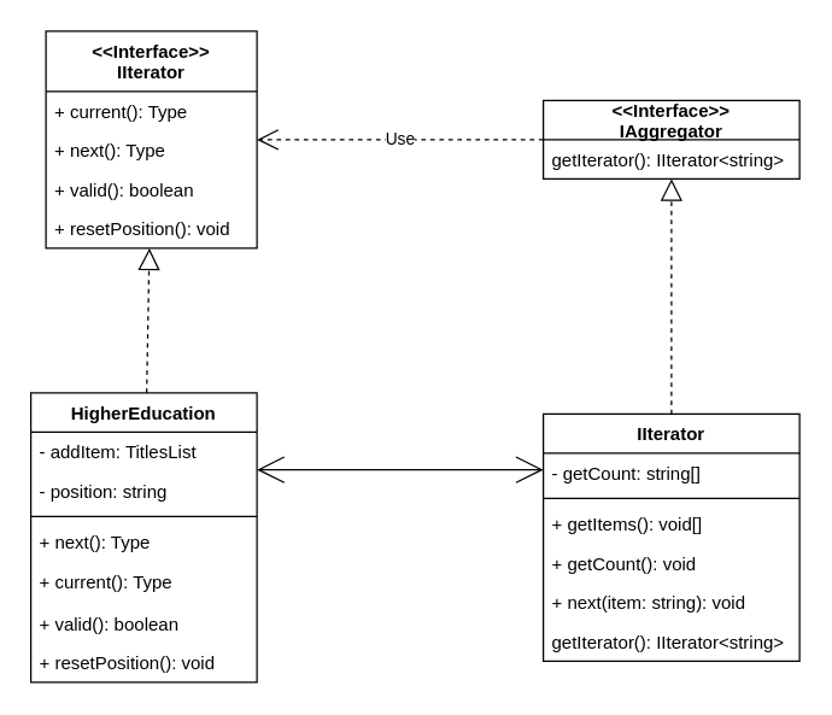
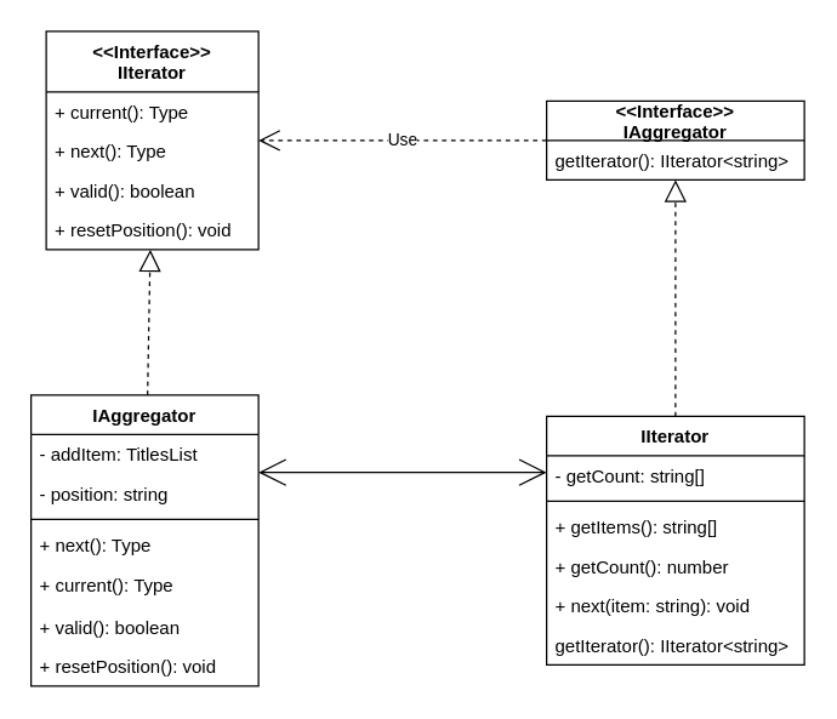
- <mxCell id="7" value="HigherEducation" style="swimlane;fontStyle=1;align=center;verticalAlign=top;childLayout=stackLayout;horizontal=1;startSize=26;horizontalStack=0;resizeParent=1;resizeParentMax=0;resizeLast=0;collapsible=1;marginBottom=0;" parent="1" vertex="1"><mxGeometry x="20" y="260" width="150" height="192" as="geometry" /></mxCell>
+ <mxCell id="7" value="IAggregator" style="swimlane;fontStyle=1;align=center;verticalAlign=top;childLayout=stackLayout;horizontal=1;startSize=26;horizontalStack=0;resizeParent=1;resizeParentMax=0;resizeLast=0;collapsible=1;marginBottom=0;" parent="1" vertex="1"><mxGeometry x="20" y="260" width="150" height="192" as="geometry" /></mxCell>
- <mxCell id="21" value="+ getItems(): void[]" style="text;strokeColor=none;fillColor=none;align=left;verticalAlign=top;spacingLeft=4;spacingRight=4;overflow=hidden;rotatable=0;points=[[0,0.5],[1,0.5]];portConstraint=eastwest;" parent="18" vertex="1"><mxGeometry y="60" width="170" height="26" as="geometry" /></mxCell>
+ <mxCell id="21" value="+ getItems(): string[]" style="text;strokeColor=none;fillColor=none;align=left;verticalAlign=top;spacingLeft=4;spacingRight=4;overflow=hidden;rotatable=0;points=[[0,0.5],[1,0.5]];portConstraint=eastwest;" parent="18" vertex="1"><mxGeometry y="60" width="170" height="26" as="geometry" /></mxCell>
- <mxCell id="22" value="+ getCount(): void" style="text;strokeColor=none;fillColor=none;align=left;verticalAlign=top;spacingLeft=4;spacingRight=4;overflow=hidden;rotatable=0;points=[[0,0.5],[1,0.5]];portConstraint=eastwest;" parent="18" vertex="1"><mxGeometry y="86" width="170" height="26" as="geometry" /></mxCell>
+ <mxCell id="22" value="+ getCount(): number" style="text;strokeColor=none;fillColor=none;align=left;verticalAlign=top;spacingLeft=4;spacingRight=4;overflow=hidden;rotatable=0;points=[[0,0.5],[1,0.5]];portConstraint=eastwest;" parent="18" vertex="1"><mxGeometry y="86" width="170" height="26" as="geometry" /></mxCell>
